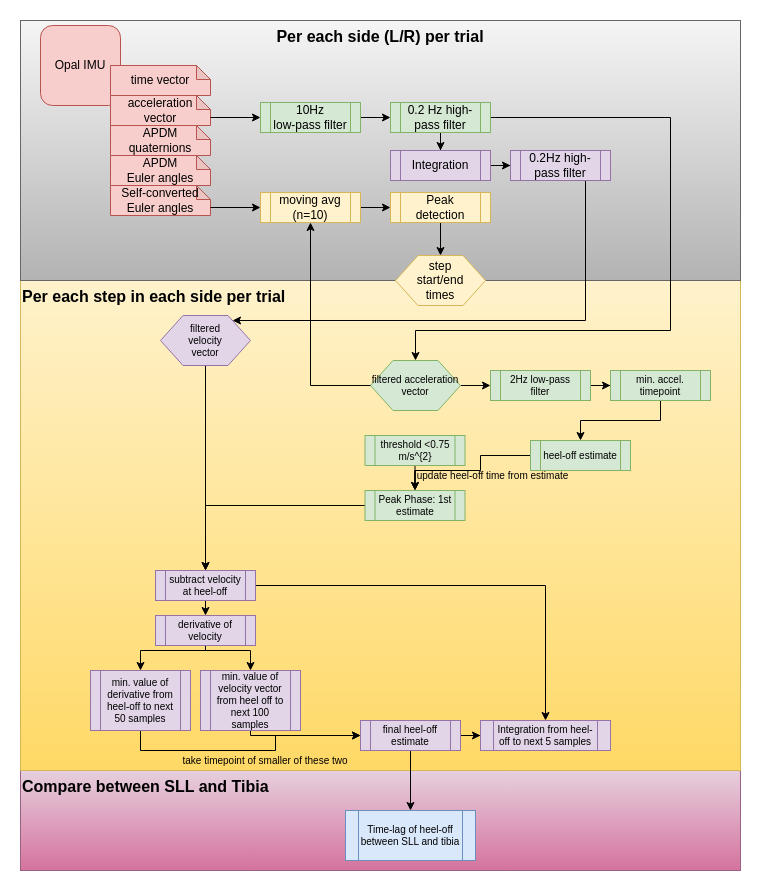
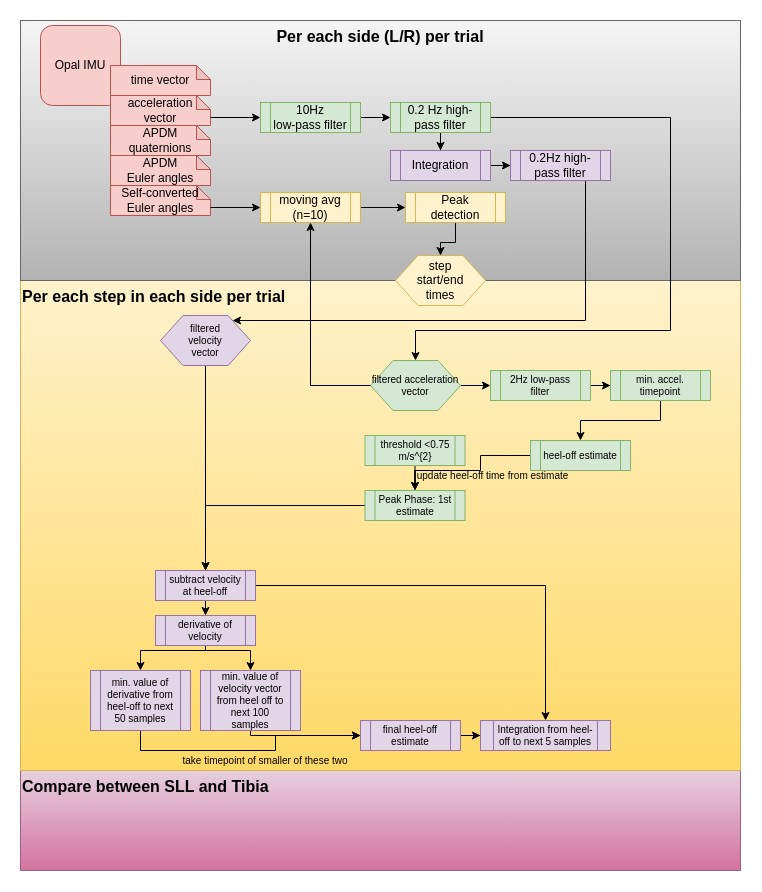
- <mxCell id="25" value="Peak detection" style="shape=process;whiteSpace=wrap;html=1;backgroundOutline=1;fillColor=#fff2cc;strokeColor=#d6b656;" parent="1" vertex="1"><mxGeometry x="390" y="192" width="100" height="30" as="geometry" /></mxCell>
+ <mxCell id="25" value="Peak detection" style="shape=process;whiteSpace=wrap;html=1;backgroundOutline=1;fillColor=#fff2cc;strokeColor=#d6b656;" parent="1" vertex="1"><mxGeometry x="405" y="192" width="100" height="30" as="geometry" /></mxCell>
- <mxCell id="54" value="" style="edgeStyle=orthogonalEdgeStyle;rounded=0;orthogonalLoop=1;jettySize=auto;html=1;strokeWidth=1;fontSize=10;" parent="1" source="55" target="59" edge="1"><mxGeometry relative="1" as="geometry" /></mxCell>
- <mxCell id="59" value="Time-lag of heel-off between SLL and tibia" style="shape=process;whiteSpace=wrap;html=1;backgroundOutline=1;fillColor=#dae8fc;strokeColor=#6c8ebf;fontSize=10;" parent="1" vertex="1"><mxGeometry x="345" y="810" width="130" height="50" as="geometry" /></mxCell>
